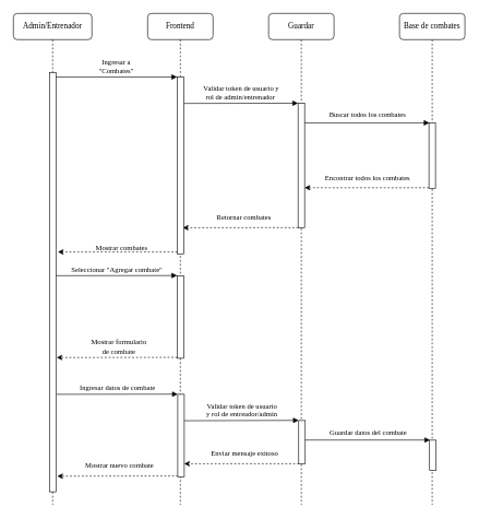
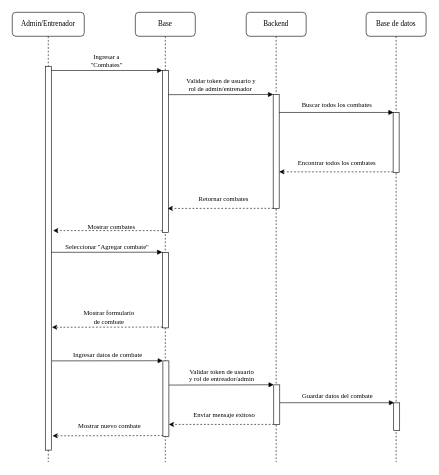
- <mxCell id="5" value="Frontend" style="shape=umlLifeline;perimeter=lifelinePerimeter;whiteSpace=wrap;html=1;container=0;collapsible=0;recursiveResize=0;outlineConnect=0;rounded=1;shadow=0;comic=0;labelBackgroundColor=none;strokeWidth=1;fontFamily=Verdana;fontSize=12;align=center;" vertex="1" parent="1"><mxGeometry x="225.13" y="20" width="100" height="750" as="geometry" /></mxCell>
+ <mxCell id="5" value="Base" style="shape=umlLifeline;perimeter=lifelinePerimeter;whiteSpace=wrap;html=1;container=0;collapsible=0;recursiveResize=0;outlineConnect=0;rounded=1;shadow=0;comic=0;labelBackgroundColor=none;strokeWidth=1;fontFamily=Verdana;fontSize=12;align=center;" vertex="1" parent="1"><mxGeometry x="225.13" y="20" width="100" height="750" as="geometry" /></mxCell>
- <mxCell id="2" value="Guardar" style="shape=umlLifeline;perimeter=lifelinePerimeter;whiteSpace=wrap;html=1;container=0;collapsible=0;recursiveResize=0;outlineConnect=0;rounded=1;shadow=0;comic=0;labelBackgroundColor=none;strokeWidth=1;fontFamily=Verdana;fontSize=12;align=center;" vertex="1" parent="1"><mxGeometry x="410" y="20" width="100" height="750" as="geometry" /></mxCell>
+ <mxCell id="2" value="Backend" style="shape=umlLifeline;perimeter=lifelinePerimeter;whiteSpace=wrap;html=1;container=0;collapsible=0;recursiveResize=0;outlineConnect=0;rounded=1;shadow=0;comic=0;labelBackgroundColor=none;strokeWidth=1;fontFamily=Verdana;fontSize=12;align=center;" vertex="1" parent="1"><mxGeometry x="410" y="20" width="100" height="750" as="geometry" /></mxCell>
- <mxCell id="3" value="Base de combates" style="shape=umlLifeline;perimeter=lifelinePerimeter;whiteSpace=wrap;html=1;container=0;collapsible=0;recursiveResize=0;outlineConnect=0;rounded=1;shadow=0;comic=0;labelBackgroundColor=none;strokeWidth=1;fontFamily=Verdana;fontSize=12;align=center;" vertex="1" parent="1"><mxGeometry x="610" y="20" width="100" height="750" as="geometry" /></mxCell>
+ <mxCell id="3" value="Base de datos" style="shape=umlLifeline;perimeter=lifelinePerimeter;whiteSpace=wrap;html=1;container=0;collapsible=0;recursiveResize=0;outlineConnect=0;rounded=1;shadow=0;comic=0;labelBackgroundColor=none;strokeWidth=1;fontFamily=Verdana;fontSize=12;align=center;" vertex="1" parent="1"><mxGeometry x="610" y="20" width="100" height="750" as="geometry" /></mxCell>
